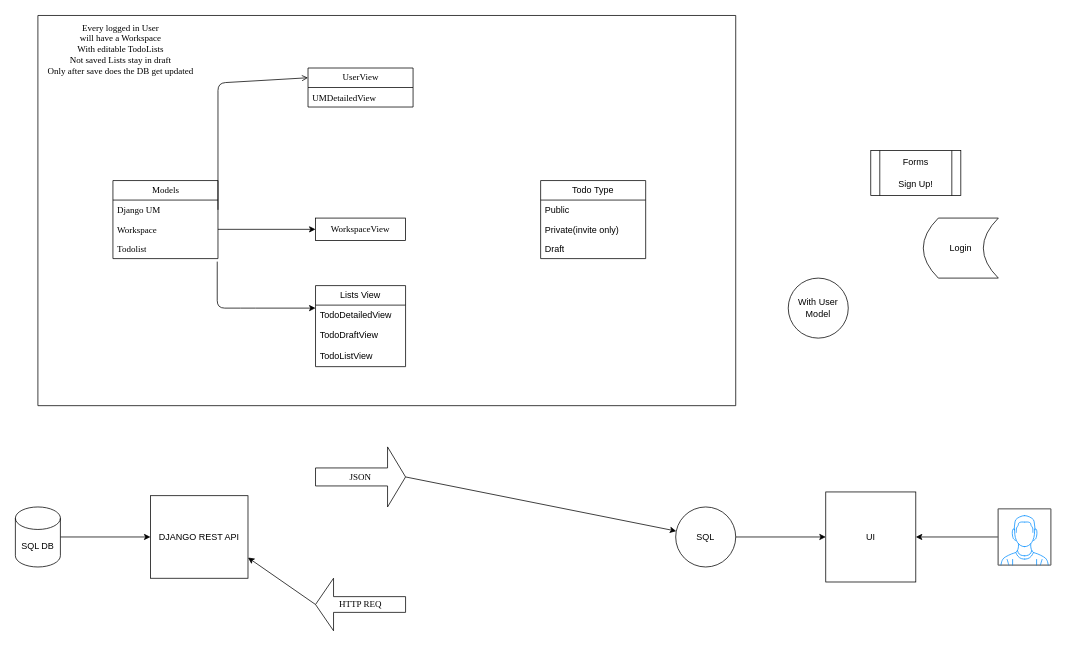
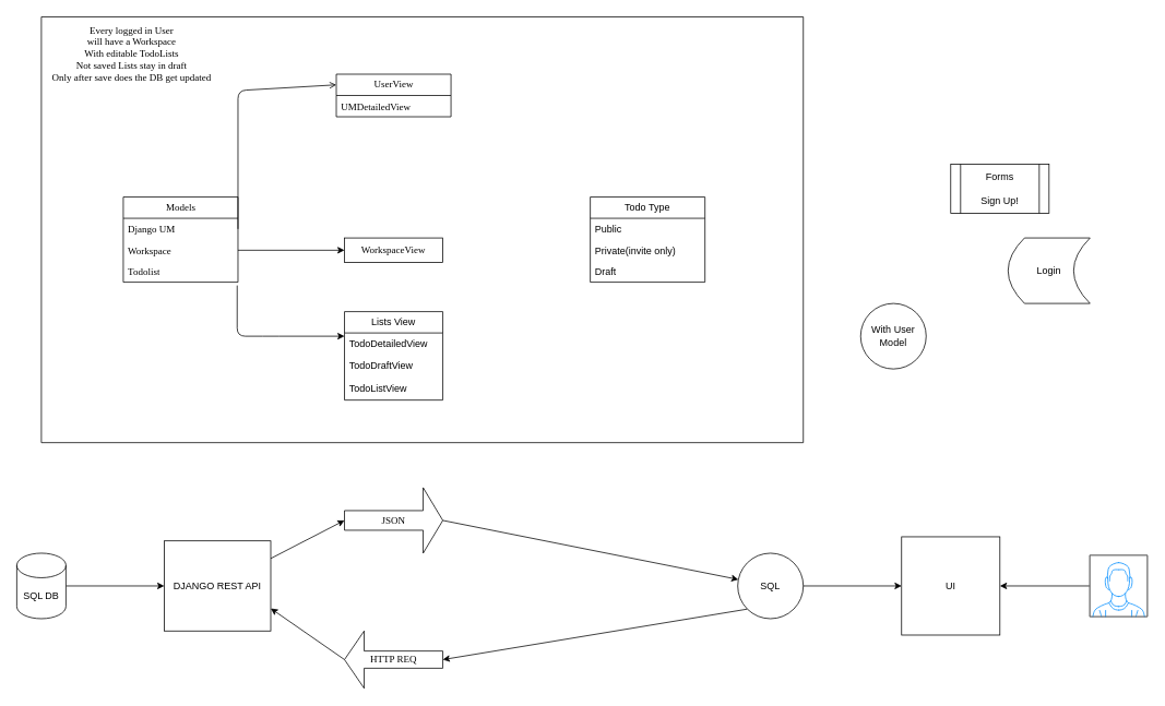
+ <mxCell id="16" value="" style="edgeStyle=none;html=1;entryX=0;entryY=0.5;entryDx=0;entryDy=0;entryPerimeter=0;" edge="1" parent="1" source="17" target="24"><mxGeometry relative="1" as="geometry"><mxPoint x="440" y="635" as="targetPoint" /></mxGeometry></mxCell>
+ <mxCell id="20" style="edgeStyle=none;html=1;exitX=0;exitY=1;exitDx=0;exitDy=0;entryX=0;entryY=0.5;entryDx=0;entryDy=0;entryPerimeter=0;fontFamily=Verdana;" edge="1" parent="1" source="21" target="23"><mxGeometry relative="1" as="geometry" /></mxCell>
